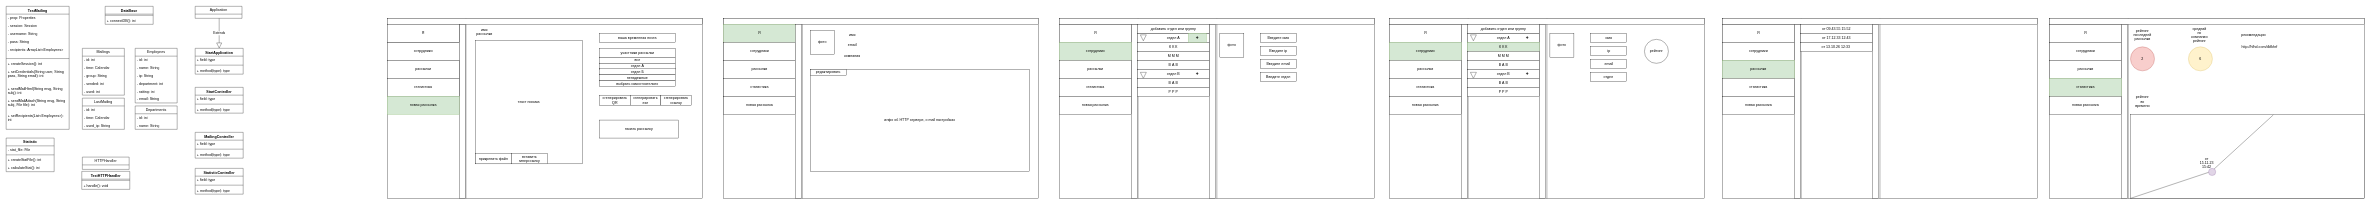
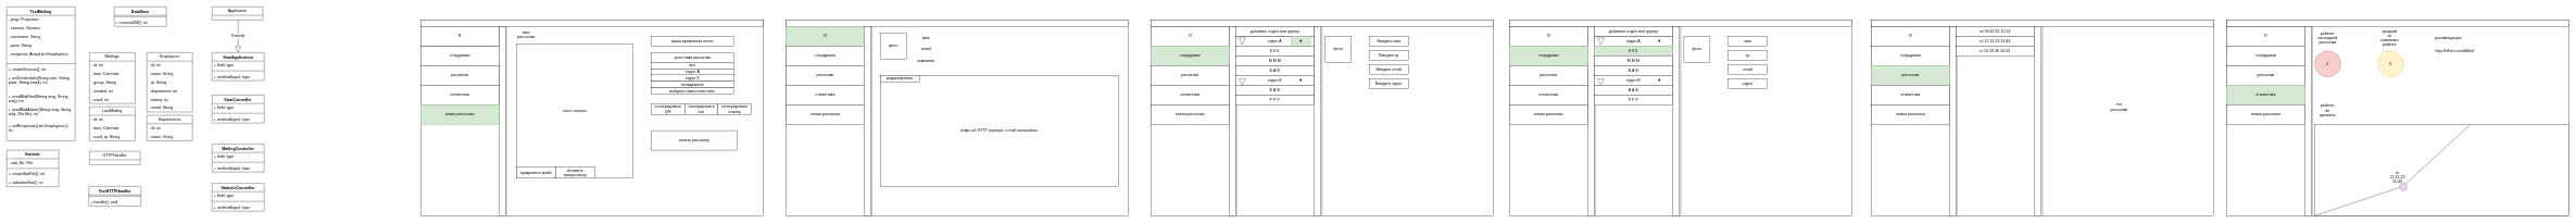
- <mxCell id="158" value="рейтинг" style="ellipse;whiteSpace=wrap;html=1;" parent="1" vertex="1"><mxGeometry x="5480" y="130" width="80" height="80" as="geometry" /></mxCell>
+ <mxCell id="175" value="лог рассылки" style="text;html=1;strokeColor=none;fillColor=none;align=center;verticalAlign=middle;whiteSpace=wrap;rounded=0;" parent="1" vertex="1"><mxGeometry x="6470" y="312" width="60" height="30" as="geometry" /></mxCell>
- <mxCell id="62" value="HTTPHandler" style="swimlane;fontStyle=0;childLayout=stackLayout;horizontal=1;startSize=26;fillColor=none;horizontalStack=0;resizeParent=1;resizeParentMax=0;resizeLast=0;collapsible=1;marginBottom=0;whiteSpace=wrap;html=1;" parent="1" vertex="1"><mxGeometry x="274" y="522.5" width="156" height="41" as="geometry" /></mxCell>
+ <mxCell id="62" value="HTTPHandler" style="swimlane;fontStyle=0;childLayout=stackLayout;horizontal=1;startSize=26;fillColor=none;horizontalStack=0;resizeParent=1;resizeParentMax=0;resizeLast=0;collapsible=1;marginBottom=0;whiteSpace=wrap;html=1;" parent="1" vertex="1"><mxGeometry x="274" y="462.5" width="156" height="41" as="geometry" /></mxCell>
